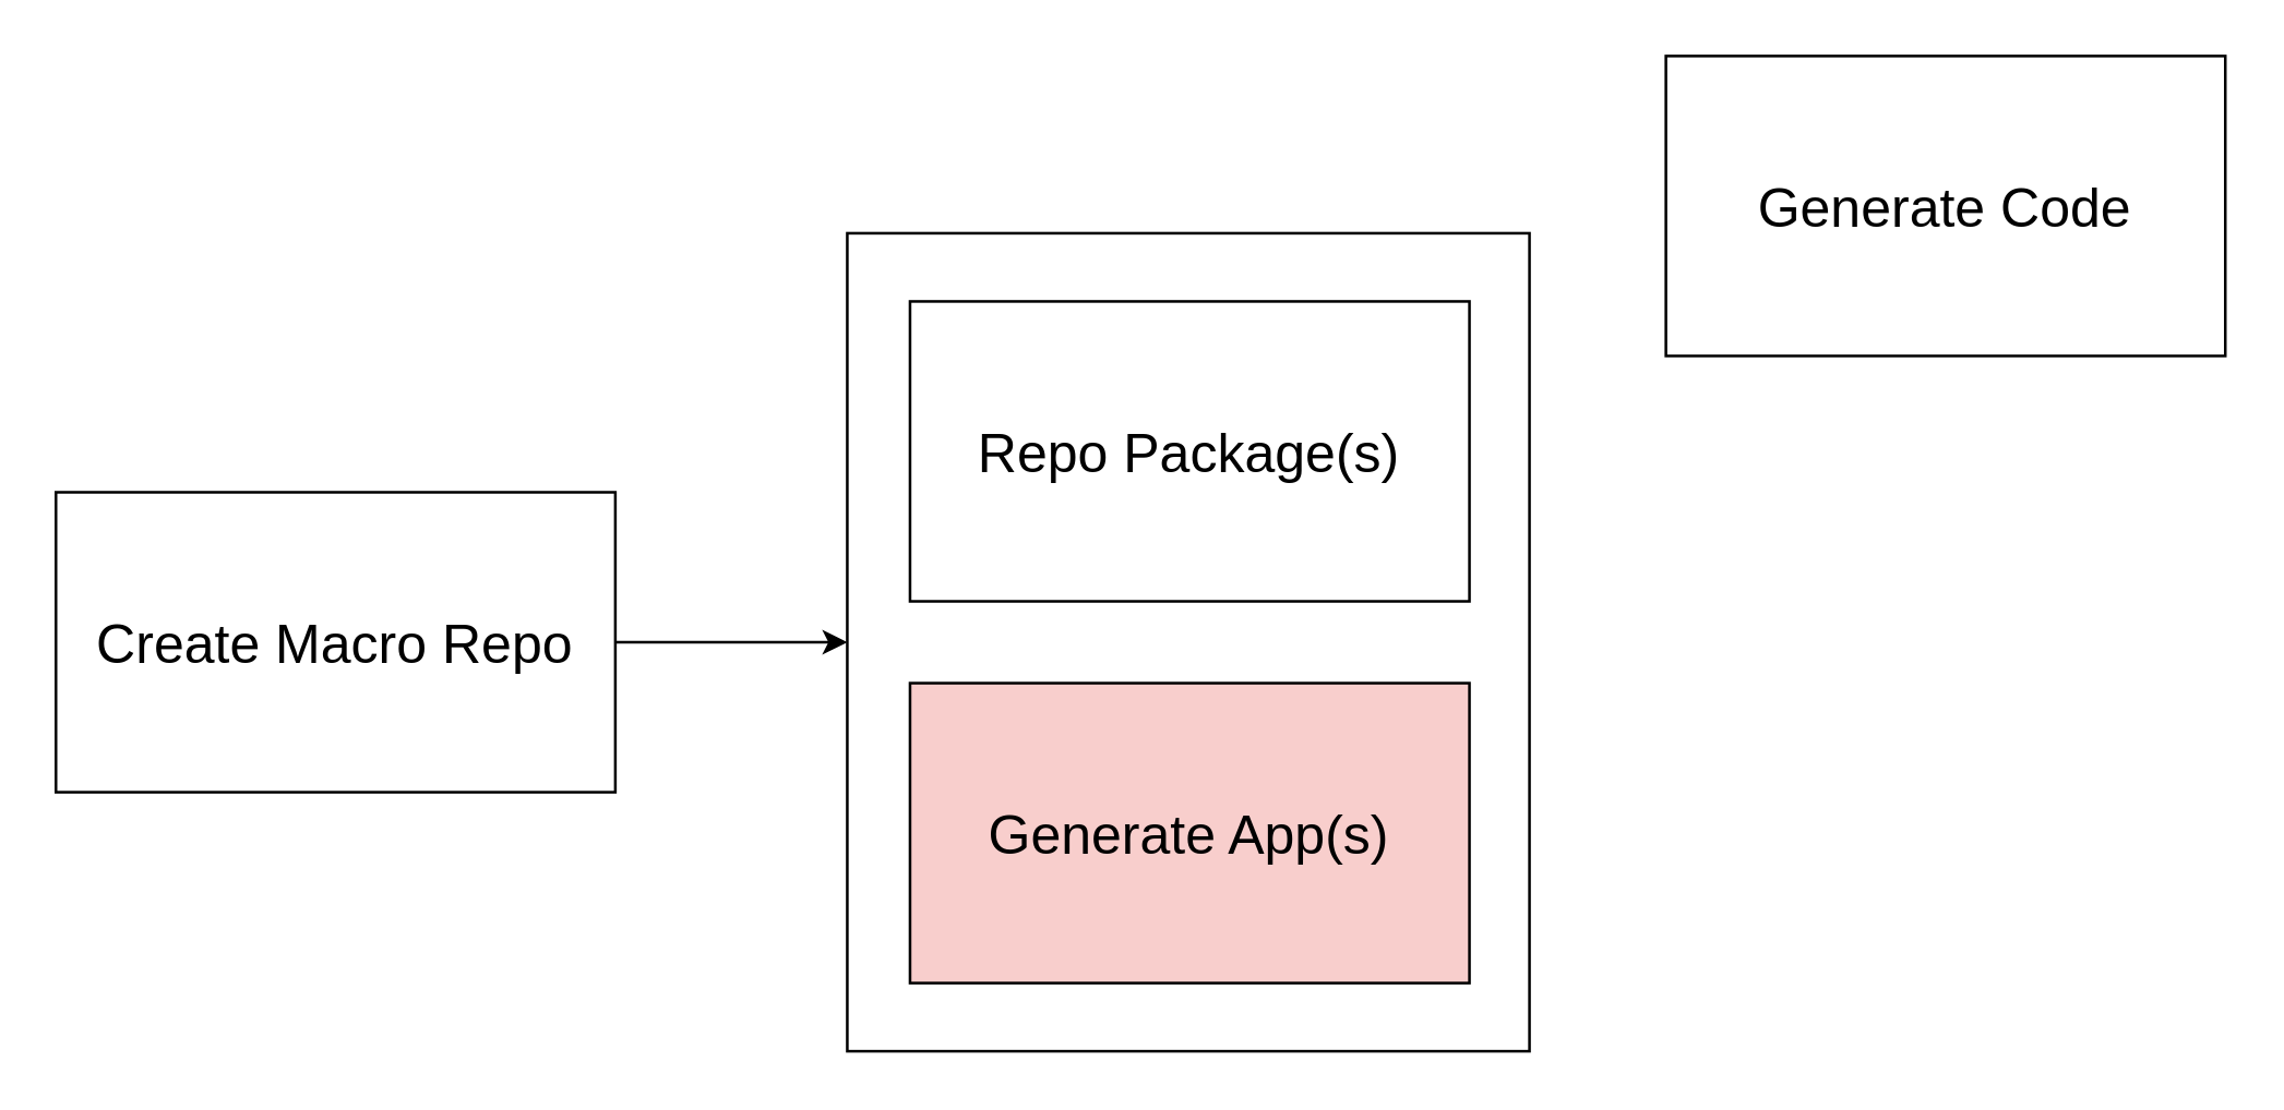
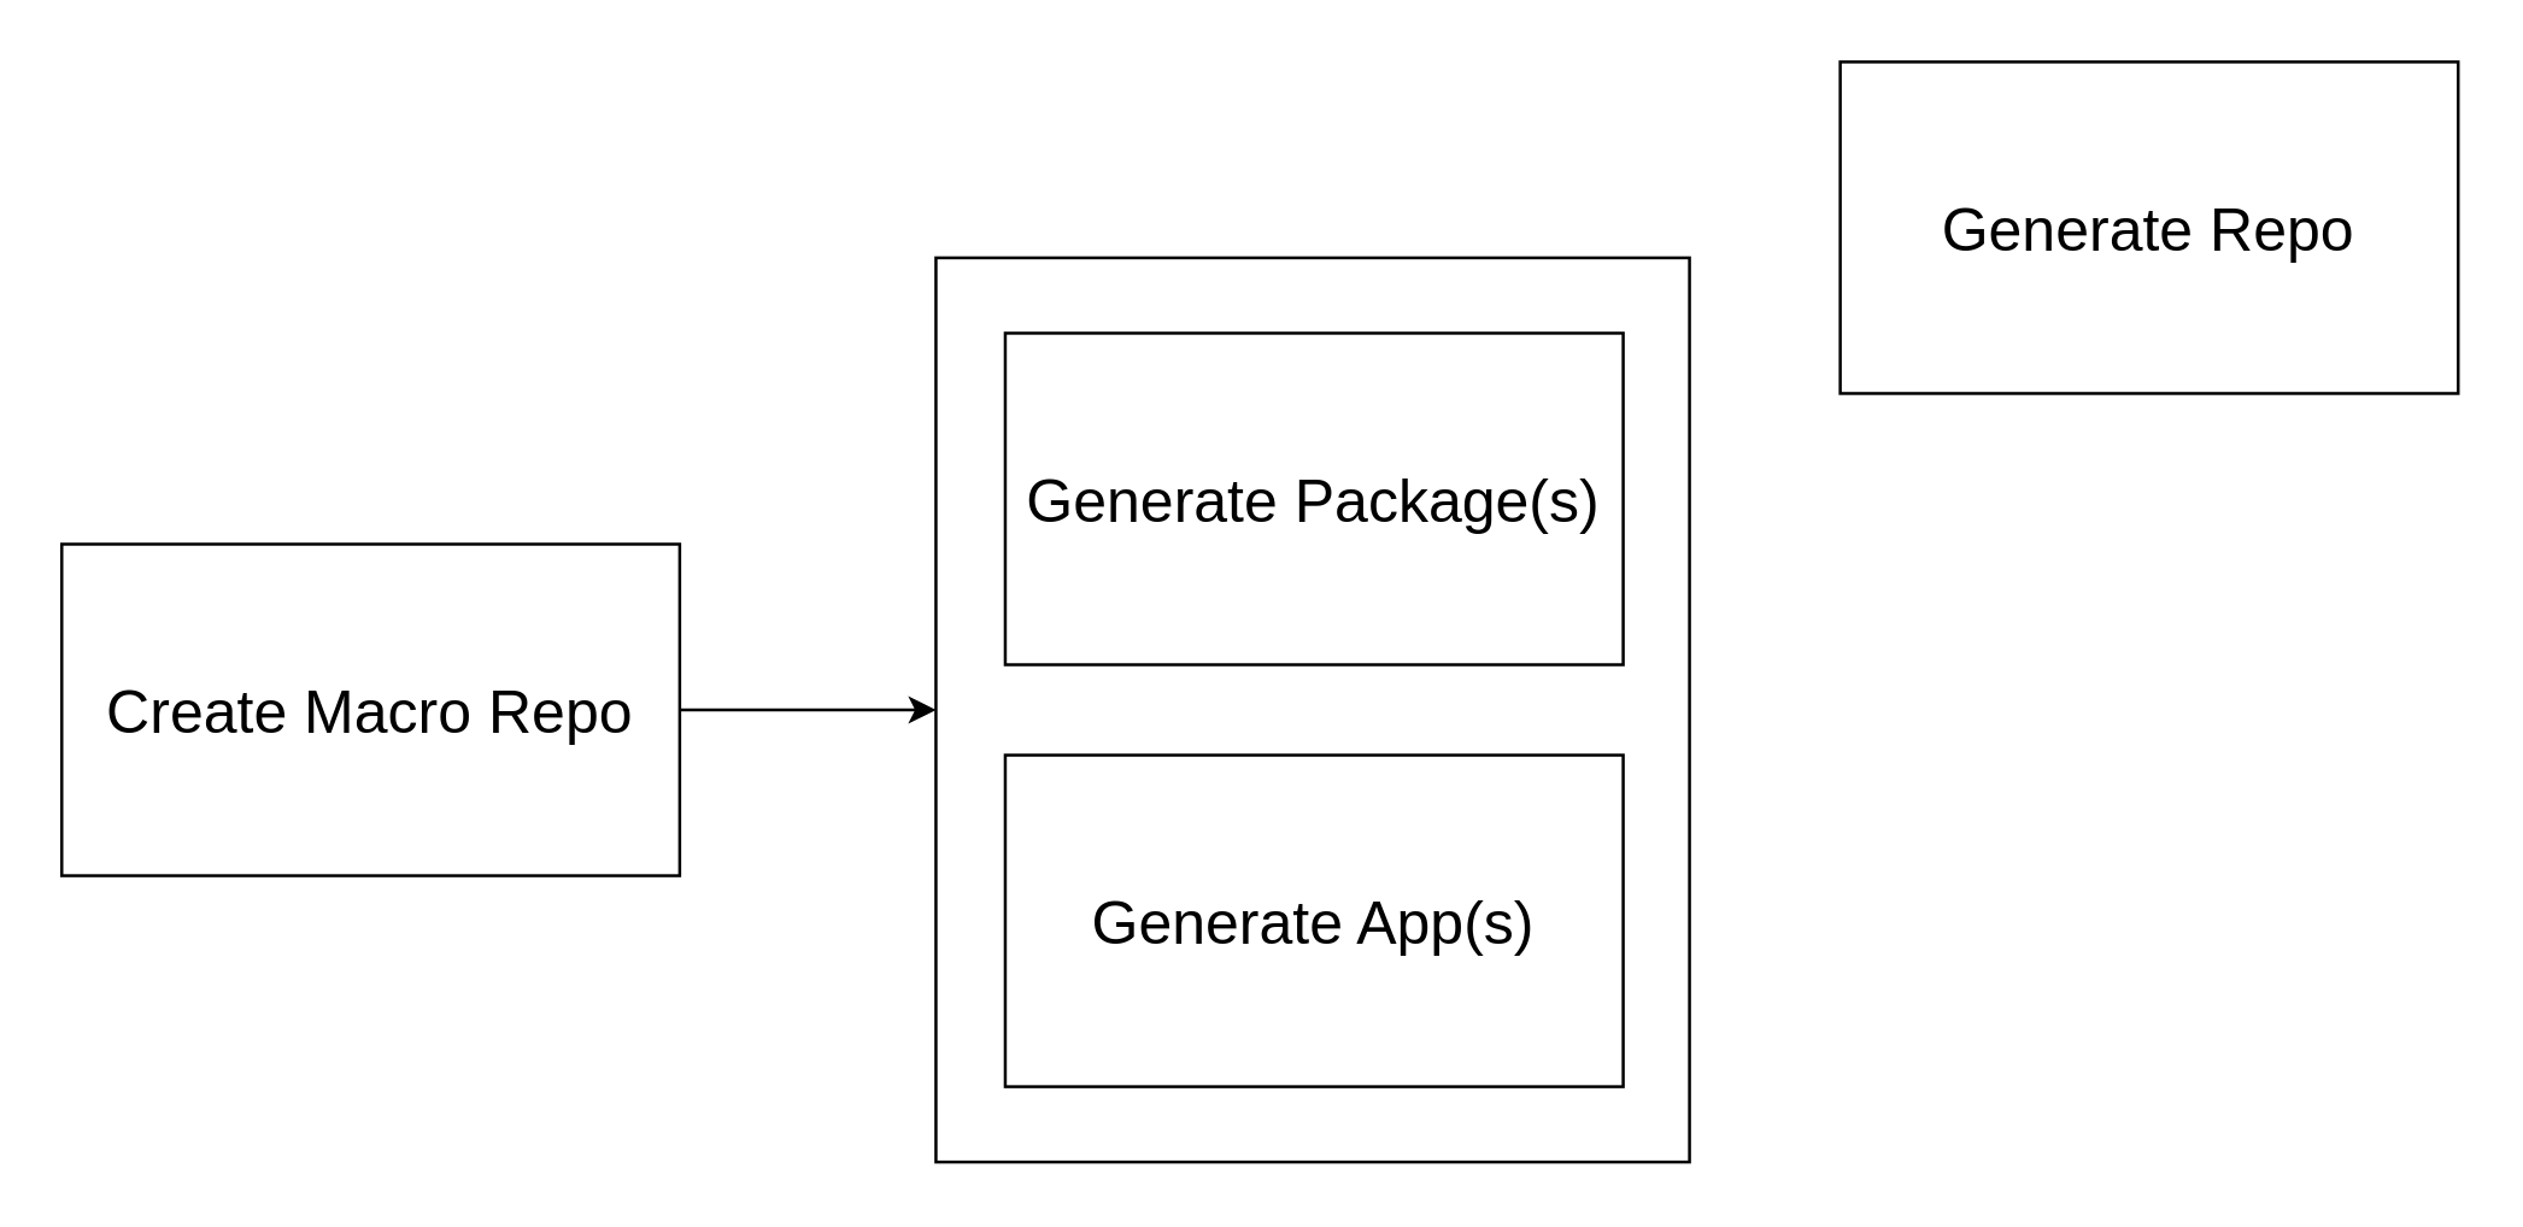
- <mxCell id="7" value="Generate Code" style="rounded=0;whiteSpace=wrap;html=1;fontSize=20;" vertex="1" parent="1"><mxGeometry x="610" y="20" width="205" height="110" as="geometry" /></mxCell>
+ <mxCell id="7" value="Generate Repo" style="rounded=0;whiteSpace=wrap;html=1;fontSize=20;" vertex="1" parent="1"><mxGeometry x="610" y="20" width="205" height="110" as="geometry" /></mxCell>
- <mxCell id="6" value="Repo Package(s)" style="rounded=0;whiteSpace=wrap;html=1;fontSize=20;" vertex="1" parent="1"><mxGeometry x="333" y="110" width="205" height="110" as="geometry" /></mxCell>
+ <mxCell id="6" value="Generate Package(s)" style="rounded=0;whiteSpace=wrap;html=1;fontSize=20;" vertex="1" parent="1"><mxGeometry x="333" y="110" width="205" height="110" as="geometry" /></mxCell>
- <mxCell id="5" value="Generate App(s)" style="rounded=0;whiteSpace=wrap;html=1;fontSize=20;fillColor=#f8cecc;" vertex="1" parent="1"><mxGeometry x="333" y="250" width="205" height="110" as="geometry" /></mxCell>
+ <mxCell id="5" value="Generate App(s)" style="rounded=0;whiteSpace=wrap;html=1;fontSize=20;" vertex="1" parent="1"><mxGeometry x="333" y="250" width="205" height="110" as="geometry" /></mxCell>
